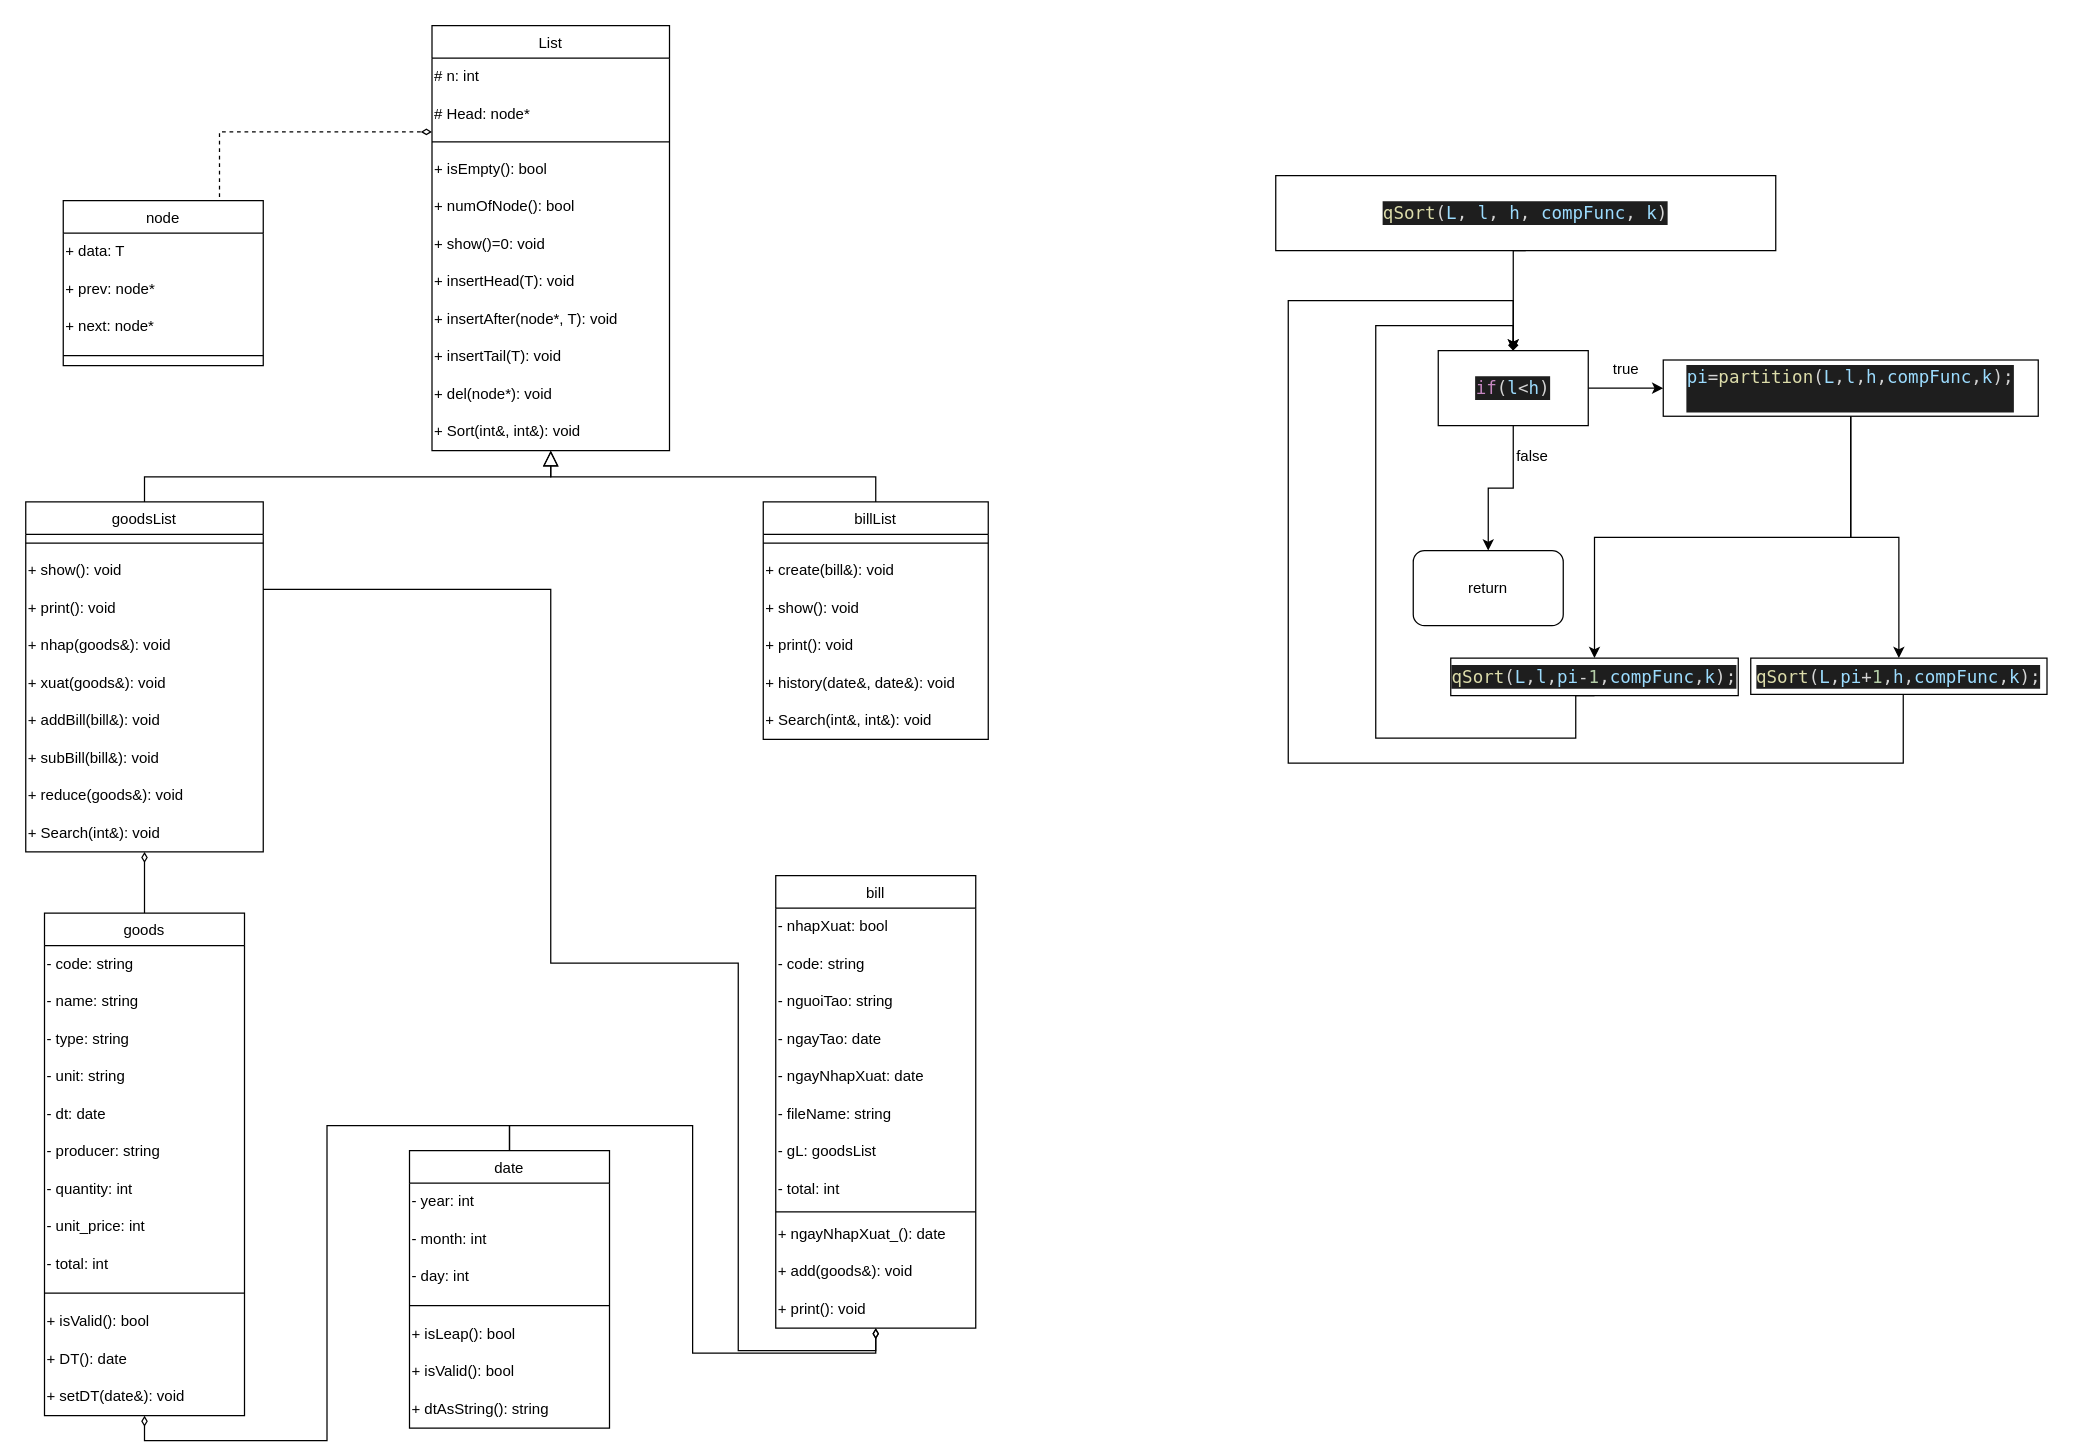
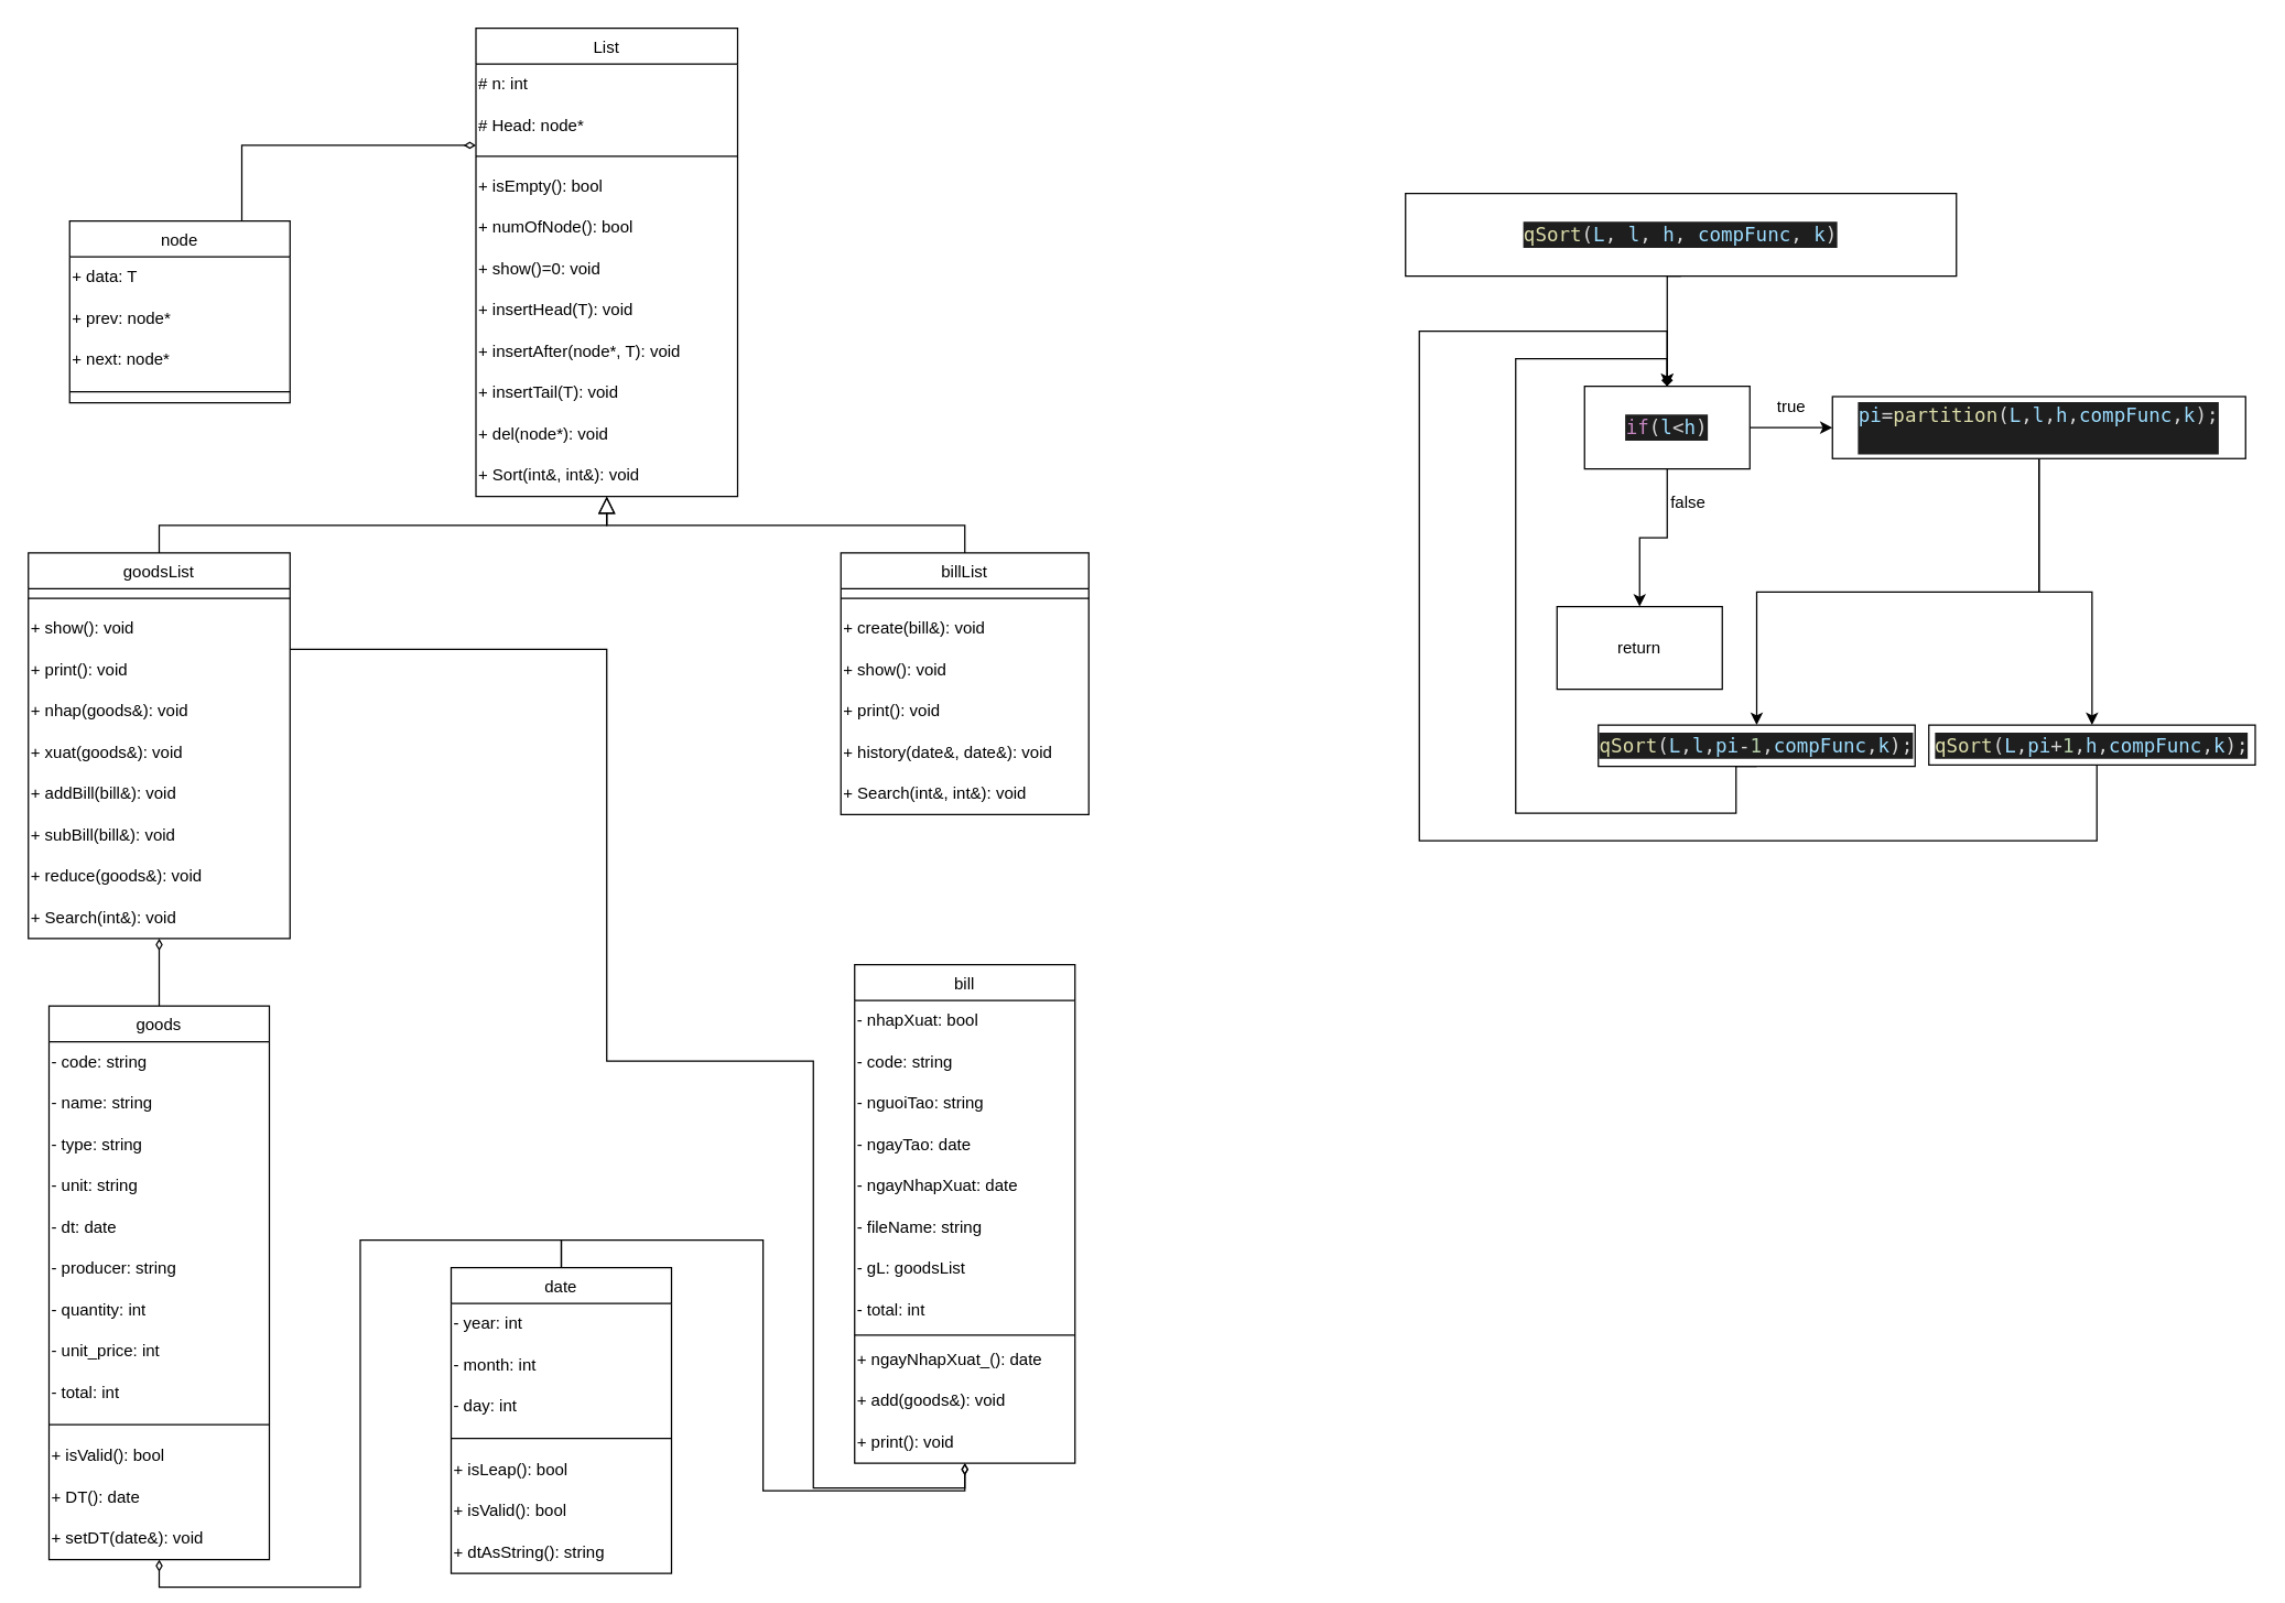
- <mxCell id="76" style="edgeStyle=orthogonalEdgeStyle;rounded=0;orthogonalLoop=1;jettySize=auto;html=1;exitX=0.5;exitY=0;exitDx=0;exitDy=0;entryX=0;entryY=0.25;entryDx=0;entryDy=0;endArrow=diamondThin;endFill=0;dashed=1;" parent="1" source="77" target="2" edge="1"><mxGeometry relative="1" as="geometry"><Array as="points"><mxPoint x="175" y="105" /></Array></mxGeometry></mxCell>
+ <mxCell id="76" style="edgeStyle=orthogonalEdgeStyle;rounded=0;orthogonalLoop=1;jettySize=auto;html=1;exitX=0.5;exitY=0;exitDx=0;exitDy=0;entryX=0;entryY=0.25;entryDx=0;entryDy=0;endArrow=diamondThin;endFill=0;" parent="1" source="77" target="2" edge="1"><mxGeometry relative="1" as="geometry"><Array as="points"><mxPoint x="175" y="105" /></Array></mxGeometry></mxCell>
- <mxCell id="90" value="return" style="whiteSpace=wrap;html=1;rounded=1;" vertex="1" parent="1"><mxGeometry x="1130" y="440" width="120" height="60" as="geometry" /></mxCell>
+ <mxCell id="90" value="return" style="whiteSpace=wrap;html=1;" vertex="1" parent="1"><mxGeometry x="1130" y="440" width="120" height="60" as="geometry" /></mxCell>
